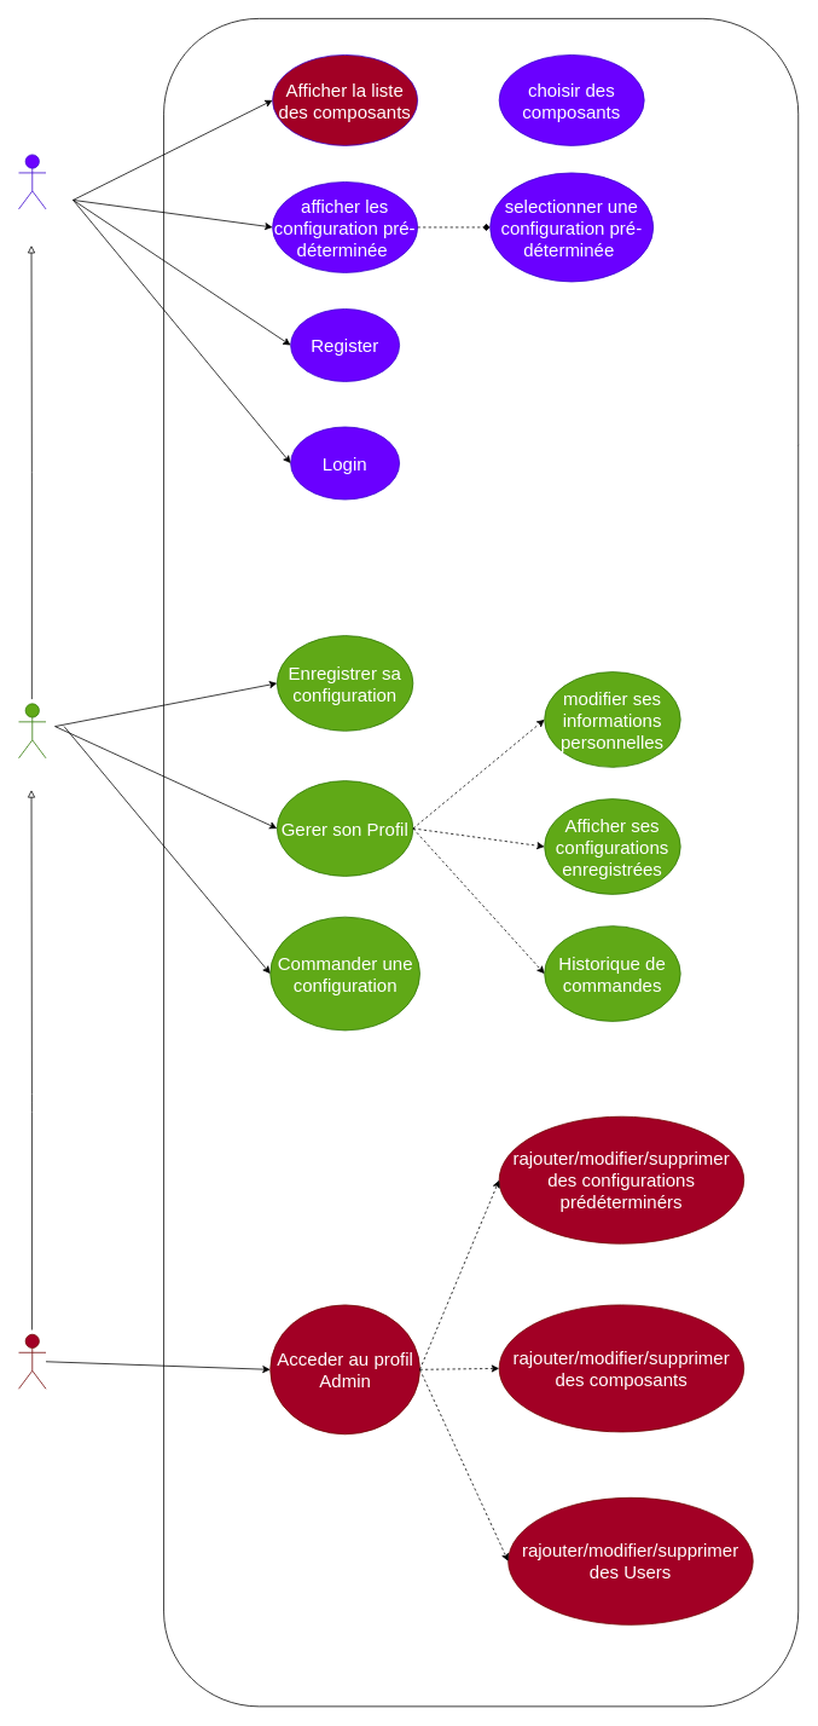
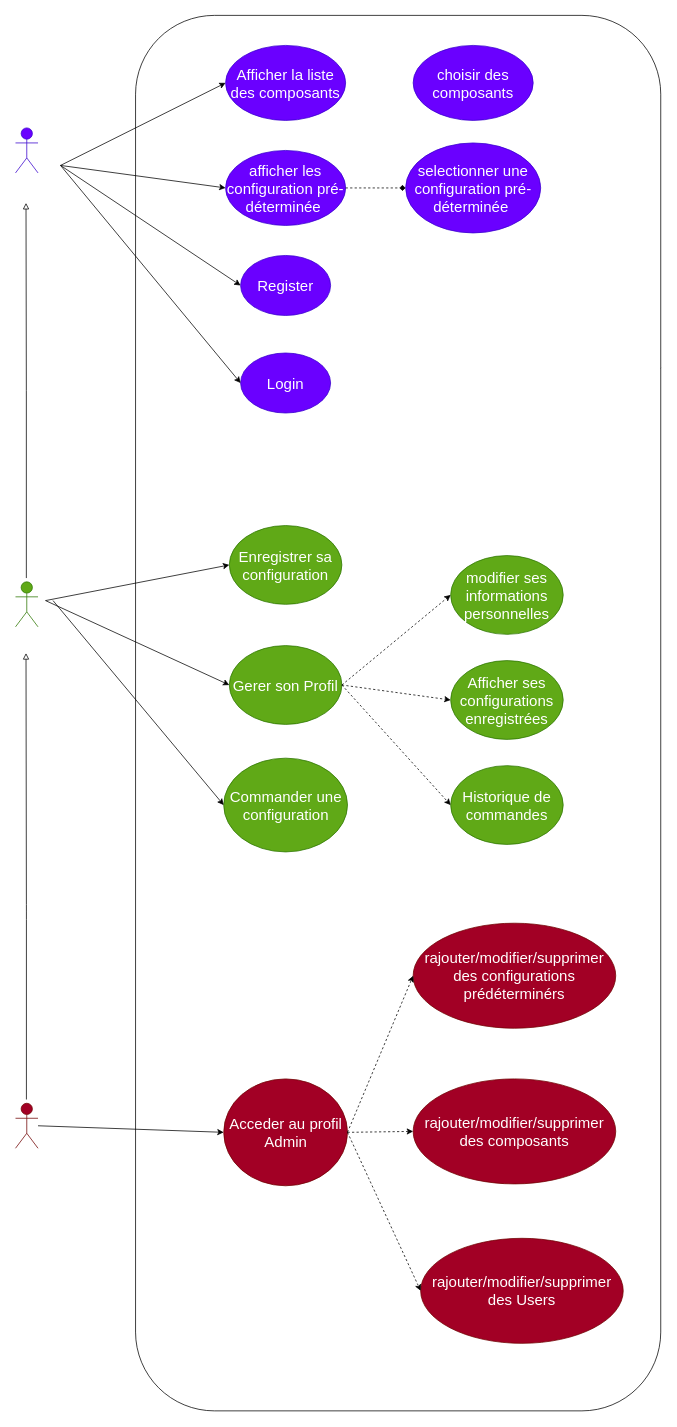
- <mxCell id="7" value="&lt;font style=&quot;font-size: 20px;&quot;&gt;Afficher la liste des composants&lt;/font&gt;" style="ellipse;whiteSpace=wrap;html=1;fillColor=#a20025;fontColor=#ffffff;strokeColor=#3700CC;" vertex="1" parent="1"><mxGeometry x="300" y="60" width="160" height="100" as="geometry" /></mxCell>
+ <mxCell id="7" value="&lt;font style=&quot;font-size: 20px;&quot;&gt;Afficher la liste des composants&lt;/font&gt;" style="ellipse;whiteSpace=wrap;html=1;fillColor=#6a00ff;fontColor=#ffffff;strokeColor=#3700CC;" vertex="1" parent="1"><mxGeometry x="300" y="60" width="160" height="100" as="geometry" /></mxCell>
